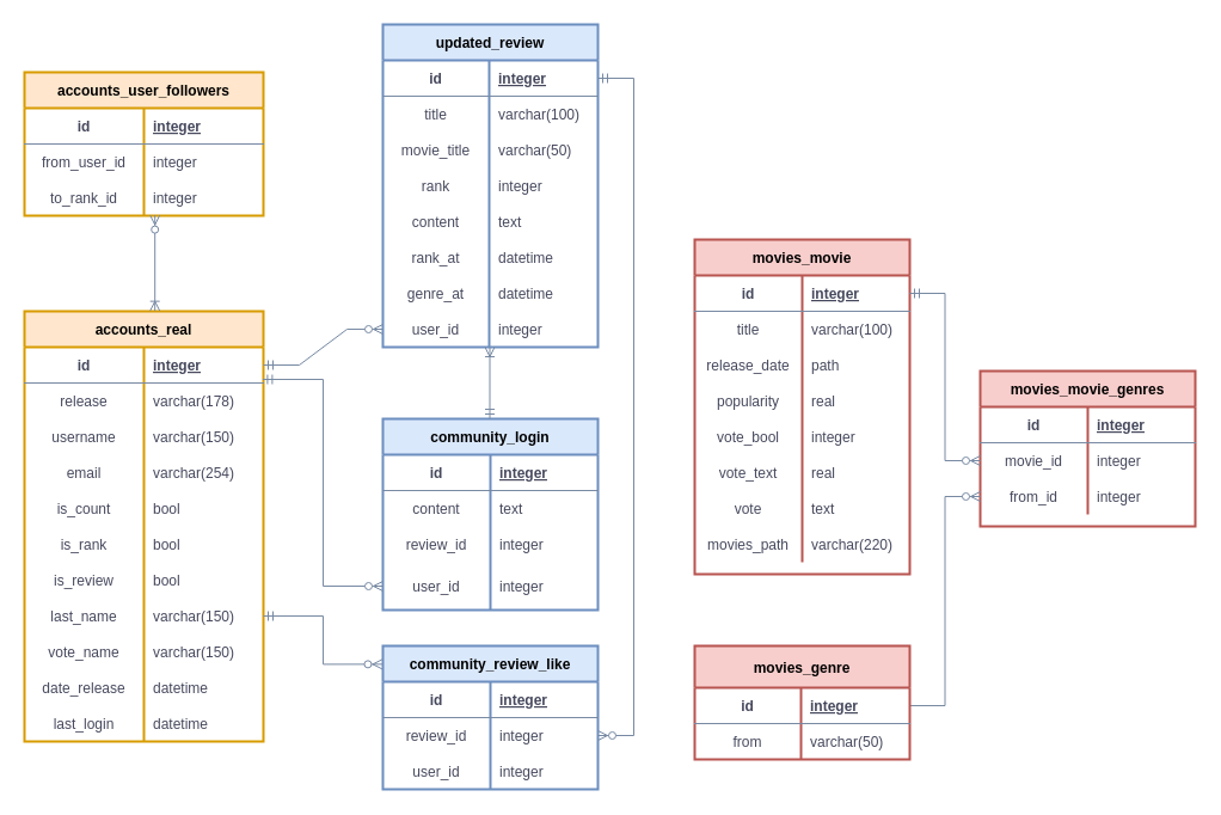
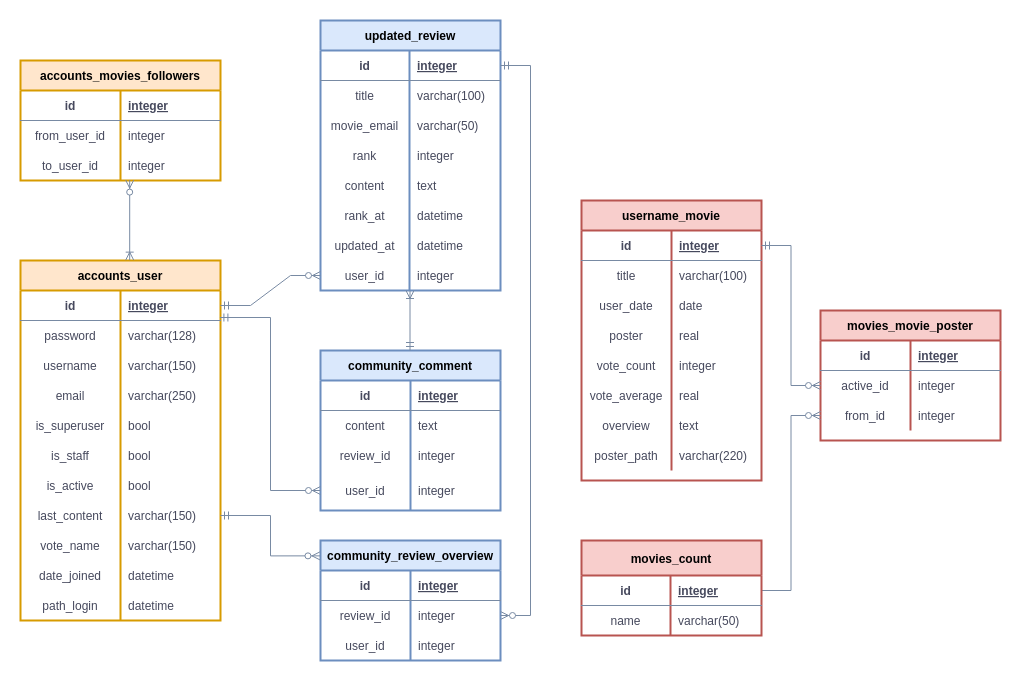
- <mxCell id="2" value="accounts_user_followers" style="shape=table;startSize=30;container=1;collapsible=1;childLayout=tableLayout;fixedRows=1;rowLines=0;fontStyle=1;align=center;resizeLast=1;fillColor=#ffe6cc;strokeColor=#d79b00;rounded=0;strokeWidth=2;swimlaneFillColor=default;" vertex="1" parent="1"><mxGeometry x="20" y="60" width="200" height="120" as="geometry" /></mxCell>
+ <mxCell id="2" value="accounts_movies_followers" style="shape=table;startSize=30;container=1;collapsible=1;childLayout=tableLayout;fixedRows=1;rowLines=0;fontStyle=1;align=center;resizeLast=1;fillColor=#ffe6cc;strokeColor=#d79b00;rounded=0;strokeWidth=2;swimlaneFillColor=default;" vertex="1" parent="1"><mxGeometry x="20" y="60" width="200" height="120" as="geometry" /></mxCell>
- <mxCell id="20" value="movie_title" style="shape=partialRectangle;connectable=0;fillColor=none;top=0;left=0;bottom=0;right=0;editable=1;overflow=hidden;rounded=0;fontColor=#46495D;strokeColor=#788AA3;" vertex="1" parent="19"><mxGeometry width="89" height="30" as="geometry"><mxRectangle width="89" height="30" as="alternateBounds" /></mxGeometry></mxCell>
+ <mxCell id="20" value="movie_email" style="shape=partialRectangle;connectable=0;fillColor=none;top=0;left=0;bottom=0;right=0;editable=1;overflow=hidden;rounded=0;fontColor=#46495D;strokeColor=#788AA3;" vertex="1" parent="19"><mxGeometry width="89" height="30" as="geometry"><mxRectangle width="89" height="30" as="alternateBounds" /></mxGeometry></mxCell>
- <mxCell id="10" value="to_rank_id" style="shape=partialRectangle;connectable=0;fillColor=none;top=0;left=0;bottom=0;right=0;editable=1;overflow=hidden;strokeColor=#788AA3;fontColor=#46495D;rounded=0;" vertex="1" parent="9"><mxGeometry width="100" height="30" as="geometry"><mxRectangle width="100" height="30" as="alternateBounds" /></mxGeometry></mxCell>
+ <mxCell id="10" value="to_user_id" style="shape=partialRectangle;connectable=0;fillColor=none;top=0;left=0;bottom=0;right=0;editable=1;overflow=hidden;strokeColor=#788AA3;fontColor=#46495D;rounded=0;" vertex="1" parent="9"><mxGeometry width="100" height="30" as="geometry"><mxRectangle width="100" height="30" as="alternateBounds" /></mxGeometry></mxCell>
- <mxCell id="94" value="movies_movie" style="shape=table;startSize=30;container=1;collapsible=1;childLayout=tableLayout;fixedRows=1;rowLines=0;fontStyle=1;align=center;resizeLast=1;rounded=0;fillColor=#f8cecc;strokeColor=#b85450;swimlaneFillColor=default;strokeWidth=2;" vertex="1" parent="1"><mxGeometry x="581" y="200" width="180" height="280" as="geometry" /></mxCell>
+ <mxCell id="94" value="username_movie" style="shape=table;startSize=30;container=1;collapsible=1;childLayout=tableLayout;fixedRows=1;rowLines=0;fontStyle=1;align=center;resizeLast=1;rounded=0;fillColor=#f8cecc;strokeColor=#b85450;swimlaneFillColor=default;strokeWidth=2;" vertex="1" parent="1"><mxGeometry x="581" y="200" width="180" height="280" as="geometry" /></mxCell>
- <mxCell id="32" value="genre_at" style="shape=partialRectangle;connectable=0;fillColor=none;top=0;left=0;bottom=0;right=0;editable=1;overflow=hidden;rounded=0;fontColor=#46495D;strokeColor=#788AA3;" vertex="1" parent="31"><mxGeometry width="89" height="30" as="geometry"><mxRectangle width="89" height="30" as="alternateBounds" /></mxGeometry></mxCell>
+ <mxCell id="32" value="updated_at" style="shape=partialRectangle;connectable=0;fillColor=none;top=0;left=0;bottom=0;right=0;editable=1;overflow=hidden;rounded=0;fontColor=#46495D;strokeColor=#788AA3;" vertex="1" parent="31"><mxGeometry width="89" height="30" as="geometry"><mxRectangle width="89" height="30" as="alternateBounds" /></mxGeometry></mxCell>
- <mxCell id="37" value="accounts_real" style="shape=table;startSize=30;container=1;collapsible=1;childLayout=tableLayout;fixedRows=1;rowLines=0;fontStyle=1;align=center;resizeLast=1;rounded=0;strokeColor=#d79b00;fillColor=#ffe6cc;strokeWidth=2;swimlaneFillColor=default;" vertex="1" parent="1"><mxGeometry x="20" y="260" width="200" height="360" as="geometry" /></mxCell>
+ <mxCell id="37" value="accounts_user" style="shape=table;startSize=30;container=1;collapsible=1;childLayout=tableLayout;fixedRows=1;rowLines=0;fontStyle=1;align=center;resizeLast=1;rounded=0;strokeColor=#d79b00;fillColor=#ffe6cc;strokeWidth=2;swimlaneFillColor=default;" vertex="1" parent="1"><mxGeometry x="20" y="260" width="200" height="360" as="geometry" /></mxCell>
- <mxCell id="102" value="release_date" style="shape=partialRectangle;connectable=0;fillColor=none;top=0;left=0;bottom=0;right=0;editable=1;overflow=hidden;rounded=0;fontColor=#46495D;strokeColor=#788AA3;" vertex="1" parent="101"><mxGeometry width="90" height="30" as="geometry"><mxRectangle width="90" height="30" as="alternateBounds" /></mxGeometry></mxCell>
+ <mxCell id="102" value="user_date" style="shape=partialRectangle;connectable=0;fillColor=none;top=0;left=0;bottom=0;right=0;editable=1;overflow=hidden;rounded=0;fontColor=#46495D;strokeColor=#788AA3;" vertex="1" parent="101"><mxGeometry width="90" height="30" as="geometry"><mxRectangle width="90" height="30" as="alternateBounds" /></mxGeometry></mxCell>
- <mxCell id="103" value="path" style="shape=partialRectangle;connectable=0;fillColor=none;top=0;left=0;bottom=0;right=0;align=left;spacingLeft=6;overflow=hidden;rounded=0;fontColor=#46495D;strokeColor=#788AA3;" vertex="1" parent="101"><mxGeometry x="90" width="90" height="30" as="geometry"><mxRectangle width="90" height="30" as="alternateBounds" /></mxGeometry></mxCell>
+ <mxCell id="103" value="date" style="shape=partialRectangle;connectable=0;fillColor=none;top=0;left=0;bottom=0;right=0;align=left;spacingLeft=6;overflow=hidden;rounded=0;fontColor=#46495D;strokeColor=#788AA3;" vertex="1" parent="101"><mxGeometry x="90" width="90" height="30" as="geometry"><mxRectangle width="90" height="30" as="alternateBounds" /></mxGeometry></mxCell>
- <mxCell id="119" value="movies_movie_genres" style="shape=table;startSize=30;container=1;collapsible=1;childLayout=tableLayout;fixedRows=1;rowLines=0;fontStyle=1;align=center;resizeLast=1;rounded=0;strokeColor=#b85450;fillColor=#f8cecc;gradientColor=none;gradientDirection=east;swimlaneFillColor=default;strokeWidth=2;verticalAlign=middle;" vertex="1" parent="1"><mxGeometry x="820" y="310" width="180" height="130" as="geometry" /></mxCell>
+ <mxCell id="119" value="movies_movie_poster" style="shape=table;startSize=30;container=1;collapsible=1;childLayout=tableLayout;fixedRows=1;rowLines=0;fontStyle=1;align=center;resizeLast=1;rounded=0;strokeColor=#b85450;fillColor=#f8cecc;gradientColor=none;gradientDirection=east;swimlaneFillColor=default;strokeWidth=2;verticalAlign=middle;" vertex="1" parent="1"><mxGeometry x="820" y="310" width="180" height="130" as="geometry" /></mxCell>
- <mxCell id="42" value="release" style="shape=partialRectangle;connectable=0;fillColor=none;top=0;left=0;bottom=0;right=0;editable=1;overflow=hidden;rounded=0;fontColor=#46495D;strokeColor=#788AA3;" vertex="1" parent="41"><mxGeometry width="100" height="30" as="geometry"><mxRectangle width="100" height="30" as="alternateBounds" /></mxGeometry></mxCell>
+ <mxCell id="42" value="password" style="shape=partialRectangle;connectable=0;fillColor=none;top=0;left=0;bottom=0;right=0;editable=1;overflow=hidden;rounded=0;fontColor=#46495D;strokeColor=#788AA3;" vertex="1" parent="41"><mxGeometry width="100" height="30" as="geometry"><mxRectangle width="100" height="30" as="alternateBounds" /></mxGeometry></mxCell>
- <mxCell id="43" value="varchar(178)" style="shape=partialRectangle;connectable=0;fillColor=none;top=0;left=0;bottom=0;right=0;align=left;spacingLeft=6;overflow=hidden;rounded=0;fontColor=#46495D;strokeColor=#788AA3;" vertex="1" parent="41"><mxGeometry x="100" width="100" height="30" as="geometry"><mxRectangle width="100" height="30" as="alternateBounds" /></mxGeometry></mxCell>
+ <mxCell id="43" value="varchar(128)" style="shape=partialRectangle;connectable=0;fillColor=none;top=0;left=0;bottom=0;right=0;align=left;spacingLeft=6;overflow=hidden;rounded=0;fontColor=#46495D;strokeColor=#788AA3;" vertex="1" parent="41"><mxGeometry x="100" width="100" height="30" as="geometry"><mxRectangle width="100" height="30" as="alternateBounds" /></mxGeometry></mxCell>
- <mxCell id="105" value="popularity" style="shape=partialRectangle;connectable=0;fillColor=none;top=0;left=0;bottom=0;right=0;editable=1;overflow=hidden;rounded=0;fontColor=#46495D;strokeColor=#788AA3;" vertex="1" parent="104"><mxGeometry width="90" height="30" as="geometry"><mxRectangle width="90" height="30" as="alternateBounds" /></mxGeometry></mxCell>
+ <mxCell id="105" value="poster" style="shape=partialRectangle;connectable=0;fillColor=none;top=0;left=0;bottom=0;right=0;editable=1;overflow=hidden;rounded=0;fontColor=#46495D;strokeColor=#788AA3;" vertex="1" parent="104"><mxGeometry width="90" height="30" as="geometry"><mxRectangle width="90" height="30" as="alternateBounds" /></mxGeometry></mxCell>
- <mxCell id="71" value="community_login" style="shape=table;startSize=30;container=1;collapsible=1;childLayout=tableLayout;fixedRows=1;rowLines=0;fontStyle=1;align=center;resizeLast=1;rounded=0;strokeColor=#6c8ebf;fillColor=#dae8fc;strokeWidth=2;swimlaneFillColor=default;" vertex="1" parent="1"><mxGeometry x="320" y="350" width="180" height="160" as="geometry" /></mxCell>
+ <mxCell id="71" value="community_comment" style="shape=table;startSize=30;container=1;collapsible=1;childLayout=tableLayout;fixedRows=1;rowLines=0;fontStyle=1;align=center;resizeLast=1;rounded=0;strokeColor=#6c8ebf;fillColor=#dae8fc;strokeWidth=2;swimlaneFillColor=default;" vertex="1" parent="1"><mxGeometry x="320" y="350" width="180" height="160" as="geometry" /></mxCell>
- <mxCell id="108" value="vote_bool" style="shape=partialRectangle;connectable=0;fillColor=none;top=0;left=0;bottom=0;right=0;editable=1;overflow=hidden;rounded=0;fontColor=#46495D;strokeColor=#788AA3;" vertex="1" parent="107"><mxGeometry width="90" height="30" as="geometry"><mxRectangle width="90" height="30" as="alternateBounds" /></mxGeometry></mxCell>
+ <mxCell id="108" value="vote_count" style="shape=partialRectangle;connectable=0;fillColor=none;top=0;left=0;bottom=0;right=0;editable=1;overflow=hidden;rounded=0;fontColor=#46495D;strokeColor=#788AA3;" vertex="1" parent="107"><mxGeometry width="90" height="30" as="geometry"><mxRectangle width="90" height="30" as="alternateBounds" /></mxGeometry></mxCell>
- <mxCell id="124" value="movie_id" style="shape=partialRectangle;connectable=0;fillColor=none;top=0;left=0;bottom=0;right=0;editable=1;overflow=hidden;rounded=0;fontColor=#46495D;strokeColor=#788AA3;" vertex="1" parent="123"><mxGeometry width="90" height="30" as="geometry"><mxRectangle width="90" height="30" as="alternateBounds" /></mxGeometry></mxCell>
+ <mxCell id="124" value="active_id" style="shape=partialRectangle;connectable=0;fillColor=none;top=0;left=0;bottom=0;right=0;editable=1;overflow=hidden;rounded=0;fontColor=#46495D;strokeColor=#788AA3;" vertex="1" parent="123"><mxGeometry width="90" height="30" as="geometry"><mxRectangle width="90" height="30" as="alternateBounds" /></mxGeometry></mxCell>
- <mxCell id="49" value="varchar(254)" style="shape=partialRectangle;connectable=0;fillColor=none;top=0;left=0;bottom=0;right=0;align=left;spacingLeft=6;overflow=hidden;rounded=0;fontColor=#46495D;strokeColor=#788AA3;" vertex="1" parent="47"><mxGeometry x="100" width="100" height="30" as="geometry"><mxRectangle width="100" height="30" as="alternateBounds" /></mxGeometry></mxCell>
+ <mxCell id="49" value="varchar(250)" style="shape=partialRectangle;connectable=0;fillColor=none;top=0;left=0;bottom=0;right=0;align=left;spacingLeft=6;overflow=hidden;rounded=0;fontColor=#46495D;strokeColor=#788AA3;" vertex="1" parent="47"><mxGeometry x="100" width="100" height="30" as="geometry"><mxRectangle width="100" height="30" as="alternateBounds" /></mxGeometry></mxCell>
- <mxCell id="111" value="vote_text" style="shape=partialRectangle;connectable=0;fillColor=none;top=0;left=0;bottom=0;right=0;editable=1;overflow=hidden;rounded=0;fontColor=#46495D;strokeColor=#788AA3;" vertex="1" parent="110"><mxGeometry width="90" height="30" as="geometry"><mxRectangle width="90" height="30" as="alternateBounds" /></mxGeometry></mxCell>
+ <mxCell id="111" value="vote_average" style="shape=partialRectangle;connectable=0;fillColor=none;top=0;left=0;bottom=0;right=0;editable=1;overflow=hidden;rounded=0;fontColor=#46495D;strokeColor=#788AA3;" vertex="1" parent="110"><mxGeometry width="90" height="30" as="geometry"><mxRectangle width="90" height="30" as="alternateBounds" /></mxGeometry></mxCell>
- <mxCell id="51" value="is_count" style="shape=partialRectangle;connectable=0;fillColor=none;top=0;left=0;bottom=0;right=0;editable=1;overflow=hidden;rounded=0;fontColor=#46495D;strokeColor=#788AA3;" vertex="1" parent="50"><mxGeometry width="100" height="30" as="geometry"><mxRectangle width="100" height="30" as="alternateBounds" /></mxGeometry></mxCell>
+ <mxCell id="51" value="is_superuser" style="shape=partialRectangle;connectable=0;fillColor=none;top=0;left=0;bottom=0;right=0;editable=1;overflow=hidden;rounded=0;fontColor=#46495D;strokeColor=#788AA3;" vertex="1" parent="50"><mxGeometry width="100" height="30" as="geometry"><mxRectangle width="100" height="30" as="alternateBounds" /></mxGeometry></mxCell>
- <mxCell id="114" value="vote" style="shape=partialRectangle;connectable=0;fillColor=none;top=0;left=0;bottom=0;right=0;editable=1;overflow=hidden;rounded=0;fontColor=#46495D;strokeColor=#788AA3;" vertex="1" parent="113"><mxGeometry width="90" height="30" as="geometry"><mxRectangle width="90" height="30" as="alternateBounds" /></mxGeometry></mxCell>
+ <mxCell id="114" value="overview" style="shape=partialRectangle;connectable=0;fillColor=none;top=0;left=0;bottom=0;right=0;editable=1;overflow=hidden;rounded=0;fontColor=#46495D;strokeColor=#788AA3;" vertex="1" parent="113"><mxGeometry width="90" height="30" as="geometry"><mxRectangle width="90" height="30" as="alternateBounds" /></mxGeometry></mxCell>
- <mxCell id="54" value="is_rank" style="shape=partialRectangle;connectable=0;fillColor=none;top=0;left=0;bottom=0;right=0;editable=1;overflow=hidden;rounded=0;fontColor=#46495D;strokeColor=#788AA3;" vertex="1" parent="53"><mxGeometry width="100" height="30" as="geometry"><mxRectangle width="100" height="30" as="alternateBounds" /></mxGeometry></mxCell>
+ <mxCell id="54" value="is_staff" style="shape=partialRectangle;connectable=0;fillColor=none;top=0;left=0;bottom=0;right=0;editable=1;overflow=hidden;rounded=0;fontColor=#46495D;strokeColor=#788AA3;" vertex="1" parent="53"><mxGeometry width="100" height="30" as="geometry"><mxRectangle width="100" height="30" as="alternateBounds" /></mxGeometry></mxCell>
- <mxCell id="117" value="movies_path" style="shape=partialRectangle;connectable=0;fillColor=none;top=0;left=0;bottom=0;right=0;editable=1;overflow=hidden;rounded=0;fontColor=#46495D;strokeColor=#788AA3;" vertex="1" parent="116"><mxGeometry width="90" height="30" as="geometry"><mxRectangle width="90" height="30" as="alternateBounds" /></mxGeometry></mxCell>
+ <mxCell id="117" value="poster_path" style="shape=partialRectangle;connectable=0;fillColor=none;top=0;left=0;bottom=0;right=0;editable=1;overflow=hidden;rounded=0;fontColor=#46495D;strokeColor=#788AA3;" vertex="1" parent="116"><mxGeometry width="90" height="30" as="geometry"><mxRectangle width="90" height="30" as="alternateBounds" /></mxGeometry></mxCell>
- <mxCell id="57" value="is_review" style="shape=partialRectangle;connectable=0;fillColor=none;top=0;left=0;bottom=0;right=0;editable=1;overflow=hidden;rounded=0;fontColor=#46495D;strokeColor=#788AA3;" vertex="1" parent="56"><mxGeometry width="100" height="30" as="geometry"><mxRectangle width="100" height="30" as="alternateBounds" /></mxGeometry></mxCell>
+ <mxCell id="57" value="is_active" style="shape=partialRectangle;connectable=0;fillColor=none;top=0;left=0;bottom=0;right=0;editable=1;overflow=hidden;rounded=0;fontColor=#46495D;strokeColor=#788AA3;" vertex="1" parent="56"><mxGeometry width="100" height="30" as="geometry"><mxRectangle width="100" height="30" as="alternateBounds" /></mxGeometry></mxCell>
- <mxCell id="60" value="last_name" style="shape=partialRectangle;connectable=0;fillColor=none;top=0;left=0;bottom=0;right=0;editable=1;overflow=hidden;rounded=0;fontColor=#46495D;strokeColor=#788AA3;" vertex="1" parent="59"><mxGeometry width="100" height="30" as="geometry"><mxRectangle width="100" height="30" as="alternateBounds" /></mxGeometry></mxCell>
+ <mxCell id="60" value="last_content" style="shape=partialRectangle;connectable=0;fillColor=none;top=0;left=0;bottom=0;right=0;editable=1;overflow=hidden;rounded=0;fontColor=#46495D;strokeColor=#788AA3;" vertex="1" parent="59"><mxGeometry width="100" height="30" as="geometry"><mxRectangle width="100" height="30" as="alternateBounds" /></mxGeometry></mxCell>
- <mxCell id="84" value="community_review_like" style="shape=table;startSize=30;container=1;collapsible=1;childLayout=tableLayout;fixedRows=1;rowLines=0;fontStyle=1;align=center;resizeLast=1;rounded=0;strokeColor=#6c8ebf;fillColor=#dae8fc;strokeWidth=2;swimlaneFillColor=default;" vertex="1" parent="1"><mxGeometry x="320" y="540" width="180" height="120" as="geometry" /></mxCell>
+ <mxCell id="84" value="community_review_overview" style="shape=table;startSize=30;container=1;collapsible=1;childLayout=tableLayout;fixedRows=1;rowLines=0;fontStyle=1;align=center;resizeLast=1;rounded=0;strokeColor=#6c8ebf;fillColor=#dae8fc;strokeWidth=2;swimlaneFillColor=default;" vertex="1" parent="1"><mxGeometry x="320" y="540" width="180" height="120" as="geometry" /></mxCell>
- <mxCell id="134" value="movies_genre" style="shape=table;startSize=35;container=1;collapsible=1;childLayout=tableLayout;fixedRows=1;rowLines=0;fontStyle=1;align=center;resizeLast=1;rounded=0;strokeColor=#b85450;fillColor=#f8cecc;swimlaneFillColor=default;strokeWidth=2;" vertex="1" parent="1"><mxGeometry x="581" y="540" width="180" height="95" as="geometry" /></mxCell>
+ <mxCell id="134" value="movies_count" style="shape=table;startSize=35;container=1;collapsible=1;childLayout=tableLayout;fixedRows=1;rowLines=0;fontStyle=1;align=center;resizeLast=1;rounded=0;strokeColor=#b85450;fillColor=#f8cecc;swimlaneFillColor=default;strokeWidth=2;" vertex="1" parent="1"><mxGeometry x="581" y="540" width="180" height="95" as="geometry" /></mxCell>
- <mxCell id="66" value="date_release" style="shape=partialRectangle;connectable=0;fillColor=none;top=0;left=0;bottom=0;right=0;editable=1;overflow=hidden;rounded=0;fontColor=#46495D;strokeColor=#788AA3;" vertex="1" parent="65"><mxGeometry width="100" height="30" as="geometry"><mxRectangle width="100" height="30" as="alternateBounds" /></mxGeometry></mxCell>
+ <mxCell id="66" value="date_joined" style="shape=partialRectangle;connectable=0;fillColor=none;top=0;left=0;bottom=0;right=0;editable=1;overflow=hidden;rounded=0;fontColor=#46495D;strokeColor=#788AA3;" vertex="1" parent="65"><mxGeometry width="100" height="30" as="geometry"><mxRectangle width="100" height="30" as="alternateBounds" /></mxGeometry></mxCell>
- <mxCell id="69" value="last_login" style="shape=partialRectangle;connectable=0;fillColor=none;top=0;left=0;bottom=0;right=0;editable=1;overflow=hidden;rounded=0;fontColor=#46495D;strokeColor=#788AA3;" vertex="1" parent="68"><mxGeometry width="100" height="30" as="geometry"><mxRectangle width="100" height="30" as="alternateBounds" /></mxGeometry></mxCell>
+ <mxCell id="69" value="path_login" style="shape=partialRectangle;connectable=0;fillColor=none;top=0;left=0;bottom=0;right=0;editable=1;overflow=hidden;rounded=0;fontColor=#46495D;strokeColor=#788AA3;" vertex="1" parent="68"><mxGeometry width="100" height="30" as="geometry"><mxRectangle width="100" height="30" as="alternateBounds" /></mxGeometry></mxCell>
- <mxCell id="139" value="from" style="shape=partialRectangle;connectable=0;fillColor=none;top=0;left=0;bottom=0;right=0;editable=1;overflow=hidden;rounded=0;fontColor=#46495D;strokeColor=#788AA3;" vertex="1" parent="138"><mxGeometry width="89" height="30" as="geometry"><mxRectangle width="89" height="30" as="alternateBounds" /></mxGeometry></mxCell>
+ <mxCell id="139" value="name" style="shape=partialRectangle;connectable=0;fillColor=none;top=0;left=0;bottom=0;right=0;editable=1;overflow=hidden;rounded=0;fontColor=#46495D;strokeColor=#788AA3;" vertex="1" parent="138"><mxGeometry width="89" height="30" as="geometry"><mxRectangle width="89" height="30" as="alternateBounds" /></mxGeometry></mxCell>
